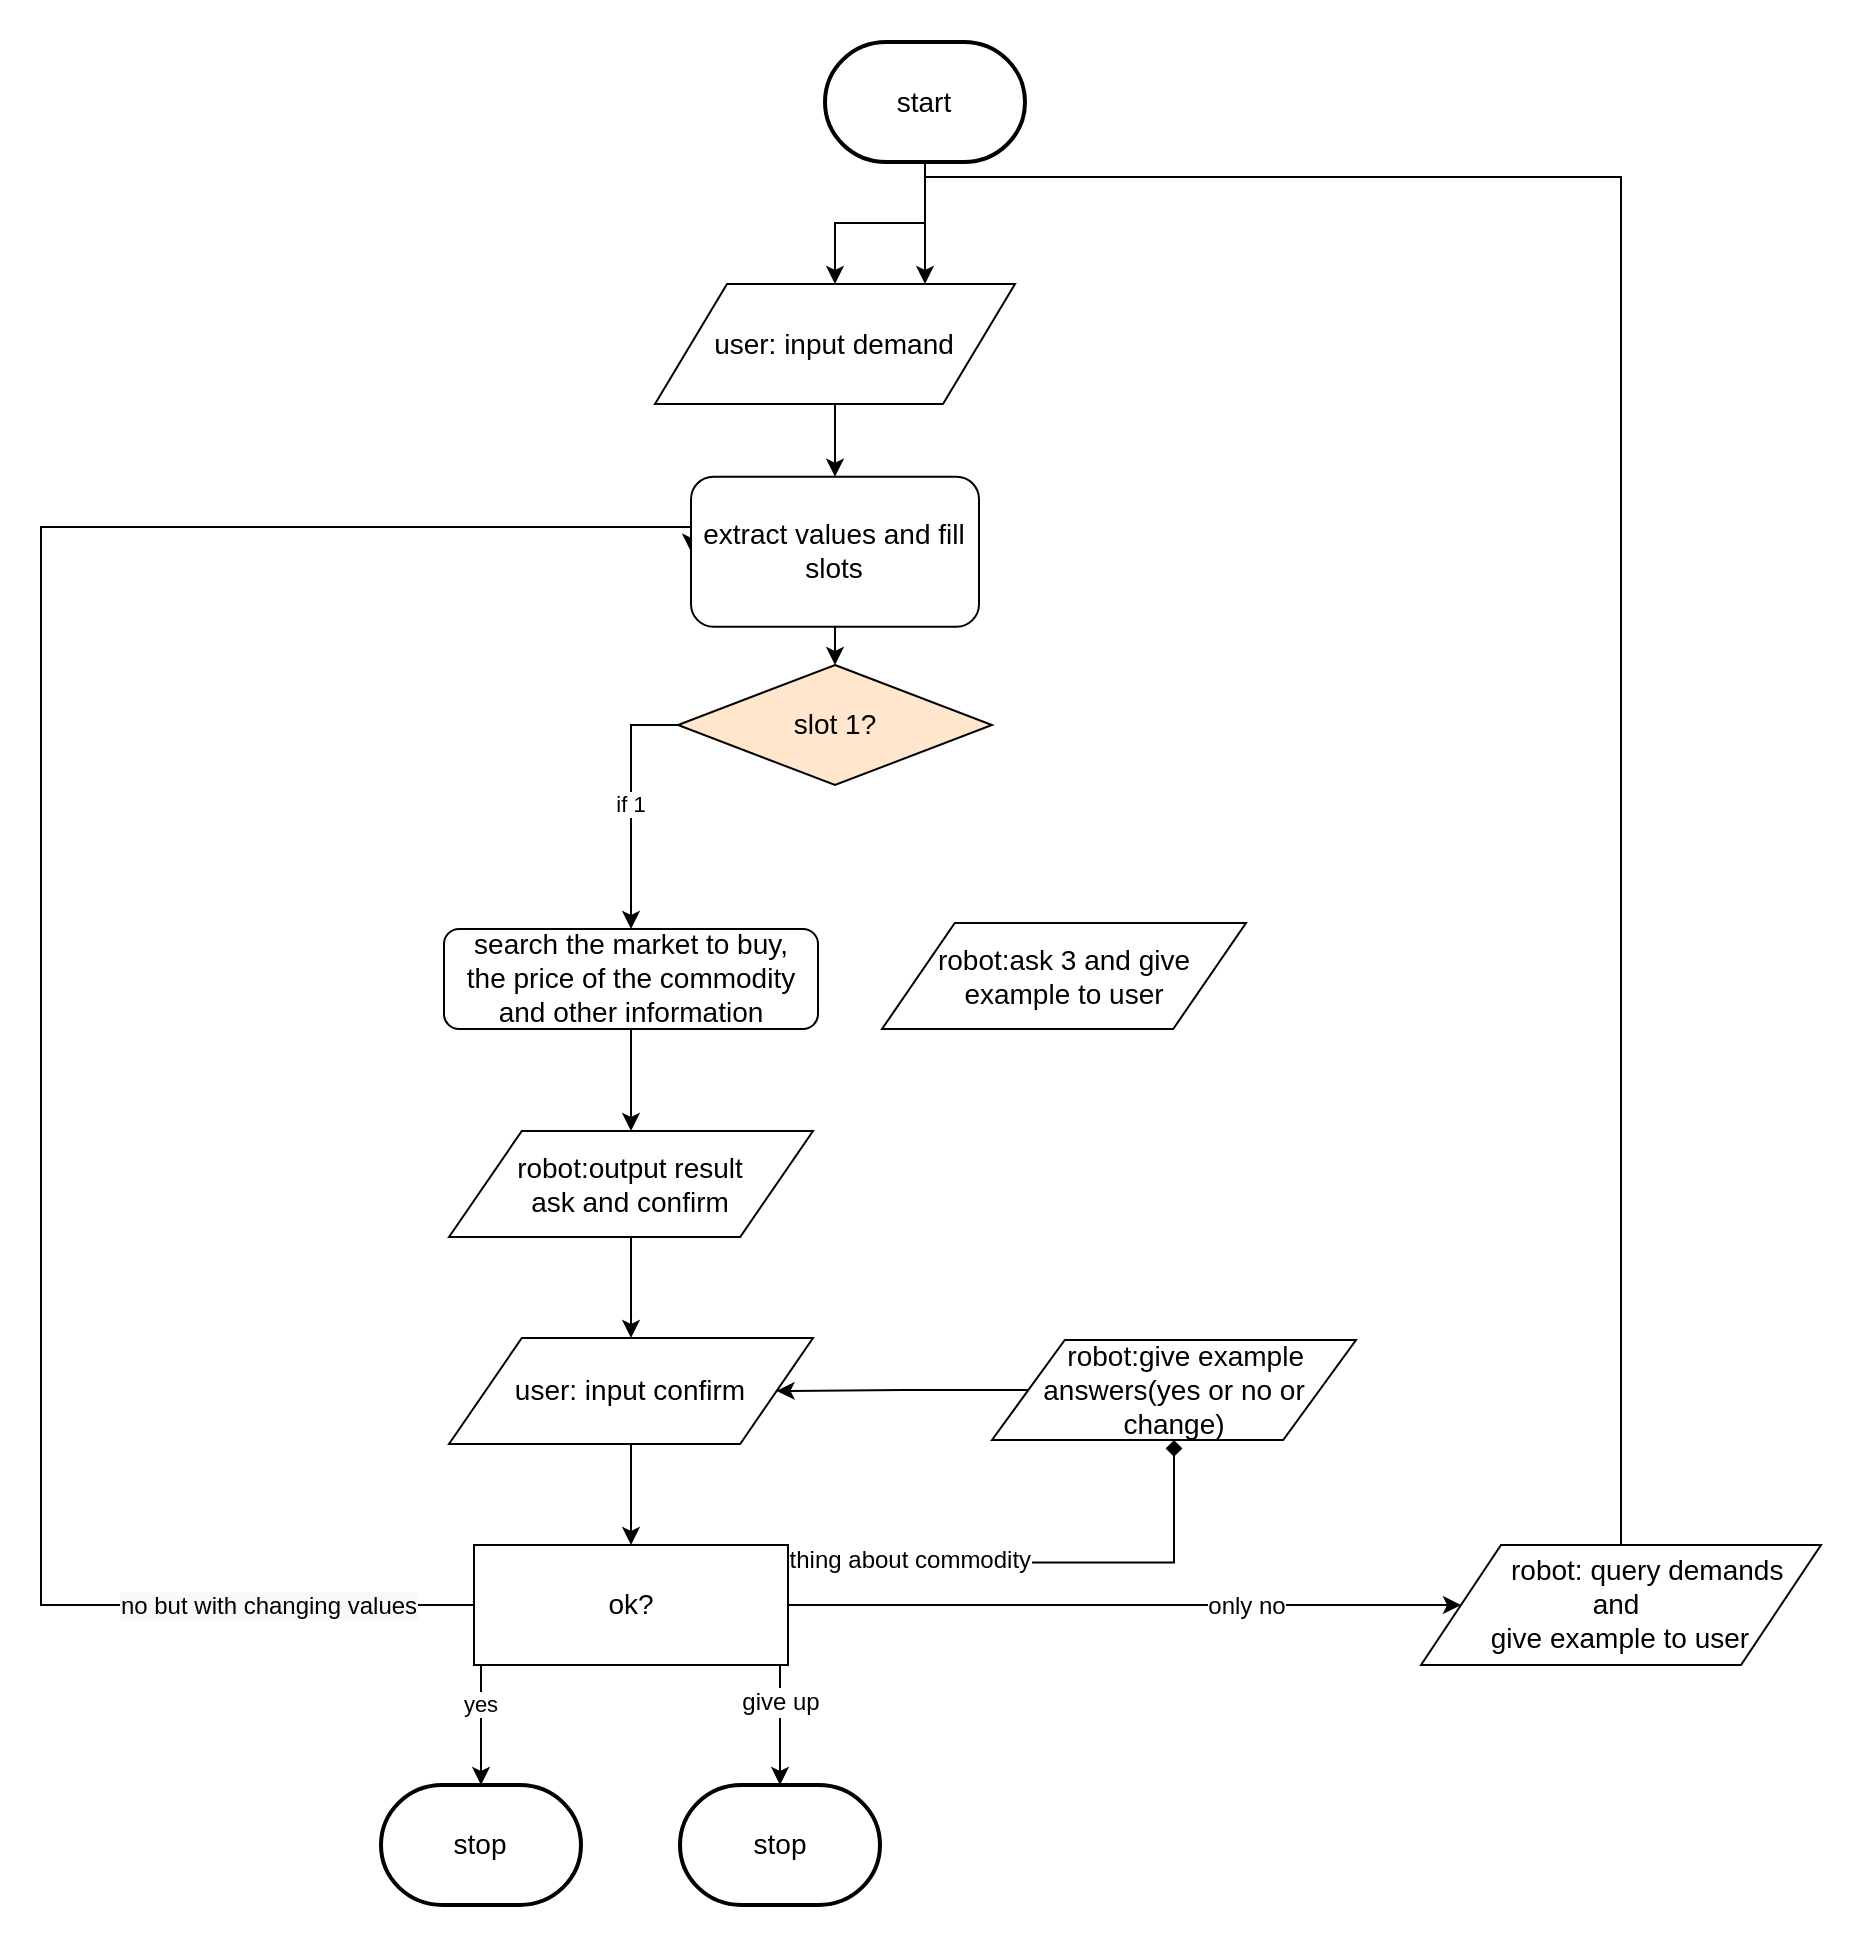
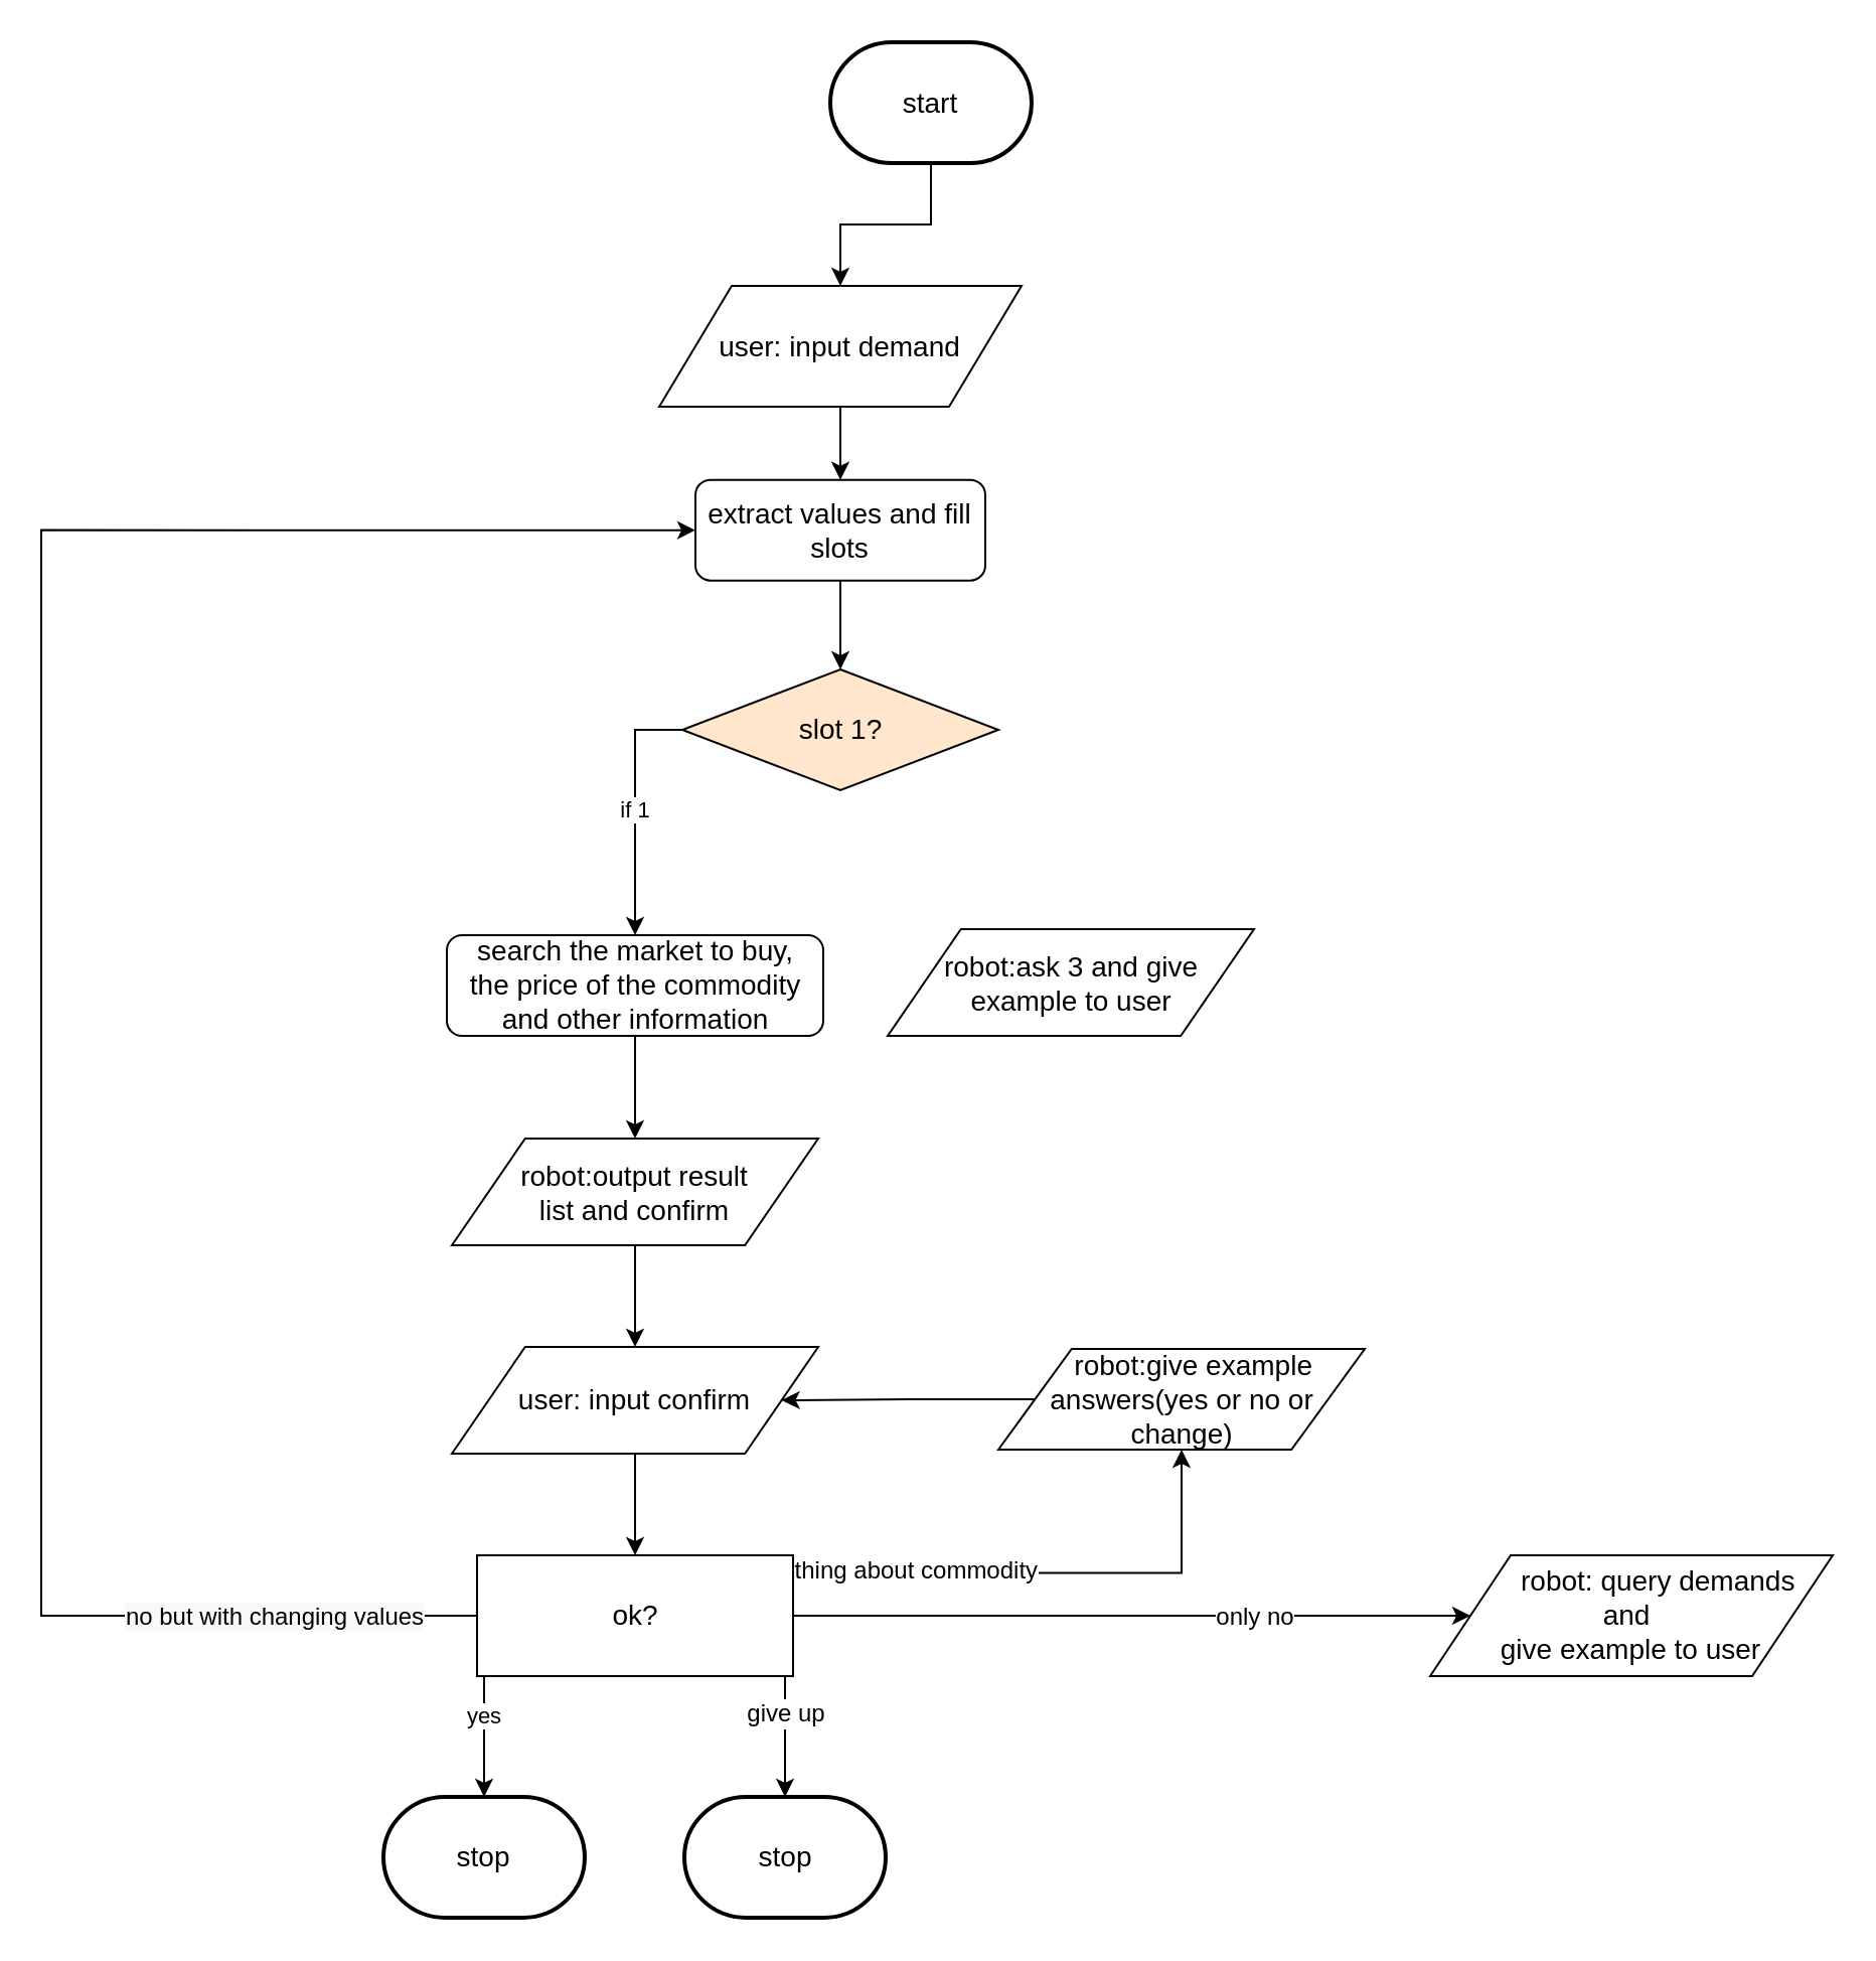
- <mxCell id="21" style="edgeStyle=orthogonalEdgeStyle;rounded=0;orthogonalLoop=1;jettySize=auto;html=1;exitX=0.5;exitY=0;exitDx=0;exitDy=0;entryX=0.75;entryY=0;entryDx=0;entryDy=0;" parent="1" source="22" target="23" edge="1"><mxGeometry relative="1" as="geometry"><Array as="points"><mxPoint x="810" y="88" /><mxPoint x="462" y="88" /></Array></mxGeometry></mxCell>
- <mxCell id="29" value="&lt;font style=&quot;font-size: 14px&quot;&gt;extract values and fill slots&lt;/font&gt;" style="rounded=1;whiteSpace=wrap;html=1;" parent="1" vertex="1"><mxGeometry x="345" y="237.843" width="144" height="75" as="geometry" /></mxCell>
+ <mxCell id="29" value="&lt;font style=&quot;font-size: 14px&quot;&gt;extract values and fill slots&lt;/font&gt;" style="rounded=1;whiteSpace=wrap;html=1;" parent="1" vertex="1"><mxGeometry x="345" y="237.843" width="144" height="50" as="geometry" /></mxCell>
- <mxCell id="25" value="&lt;span style=&quot;font-size: 14px&quot;&gt;robot:output result &lt;br&gt;ask and confirm&lt;/span&gt;" style="shape=parallelogram;perimeter=parallelogramPerimeter;whiteSpace=wrap;html=1;" parent="1" vertex="1"><mxGeometry x="224" y="565" width="182" height="53" as="geometry" /></mxCell>
+ <mxCell id="25" value="&lt;span style=&quot;font-size: 14px&quot;&gt;robot:output result &lt;br&gt;list and confirm&lt;/span&gt;" style="shape=parallelogram;perimeter=parallelogramPerimeter;whiteSpace=wrap;html=1;" parent="1" vertex="1"><mxGeometry x="224" y="565" width="182" height="53" as="geometry" /></mxCell>
- <mxCell id="14" style="edgeStyle=orthogonalEdgeStyle;rounded=0;orthogonalLoop=1;jettySize=auto;html=1;exitX=0.644;exitY=0.146;exitDx=0;exitDy=0;entryX=0.5;entryY=1;entryDx=0;entryDy=0;exitPerimeter=0;endArrow=diamond;" parent="1" source="18" target="31" edge="1"><mxGeometry relative="1" as="geometry" /></mxCell>
+ <mxCell id="14" style="edgeStyle=orthogonalEdgeStyle;rounded=0;orthogonalLoop=1;jettySize=auto;html=1;exitX=0.644;exitY=0.146;exitDx=0;exitDy=0;entryX=0.5;entryY=1;entryDx=0;entryDy=0;exitPerimeter=0;" parent="1" source="18" target="31" edge="1"><mxGeometry relative="1" as="geometry" /></mxCell>
